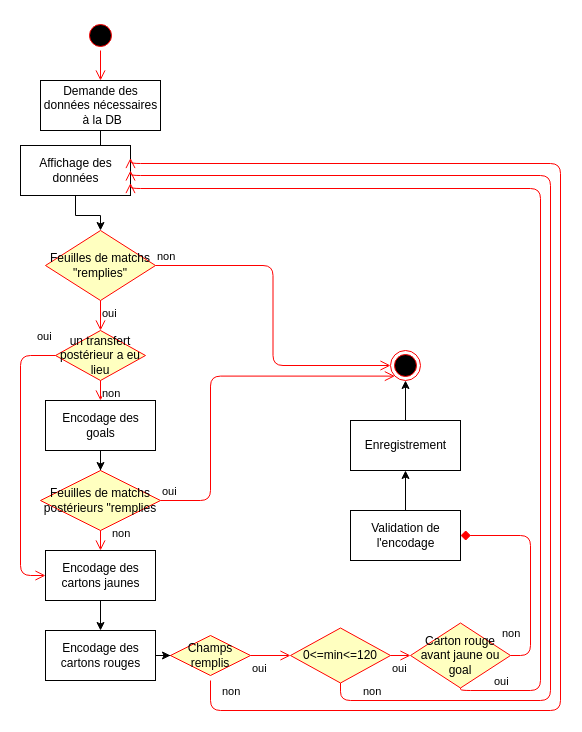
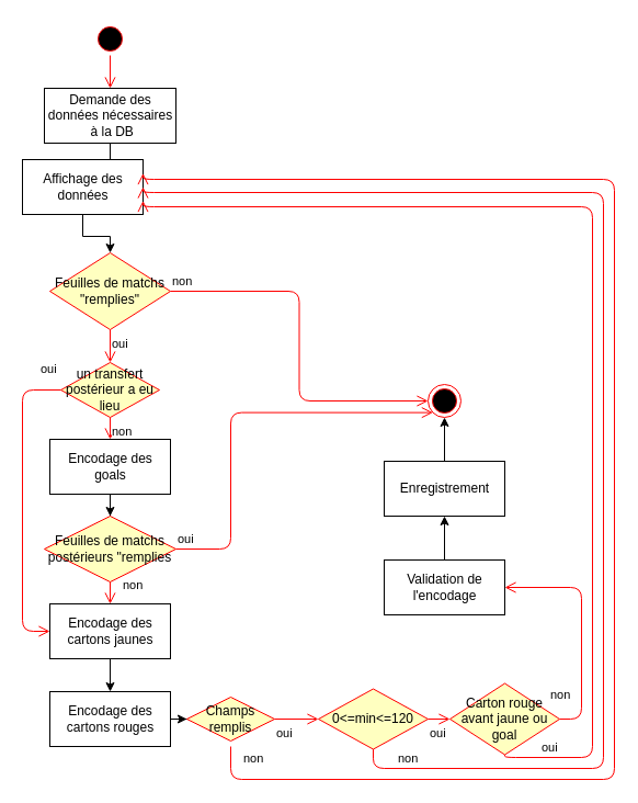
- <mxCell id="28" value="non" style="edgeStyle=orthogonalEdgeStyle;html=1;align=left;verticalAlign=top;endArrow=diamond;endSize=8;strokeColor=#ff0000;entryX=1;entryY=0.5;entryDx=0;entryDy=0;exitX=1;exitY=0.5;exitDx=0;exitDy=0;" parent="1" source="26" target="30" edge="1"><mxGeometry x="-0.476" y="30" relative="1" as="geometry"><mxPoint x="450" y="705" as="targetPoint" /><Array as="points"><mxPoint x="530" y="655" /><mxPoint x="530" y="535" /></Array><mxPoint as="offset" /></mxGeometry></mxCell>
+ <mxCell id="28" value="non" style="edgeStyle=orthogonalEdgeStyle;html=1;align=left;verticalAlign=top;endArrow=open;endSize=8;strokeColor=#ff0000;entryX=1;entryY=0.5;entryDx=0;entryDy=0;exitX=1;exitY=0.5;exitDx=0;exitDy=0;" parent="1" source="26" target="30" edge="1"><mxGeometry x="-0.476" y="30" relative="1" as="geometry"><mxPoint x="450" y="705" as="targetPoint" /><Array as="points"><mxPoint x="530" y="655" /><mxPoint x="530" y="535" /></Array><mxPoint as="offset" /></mxGeometry></mxCell>
